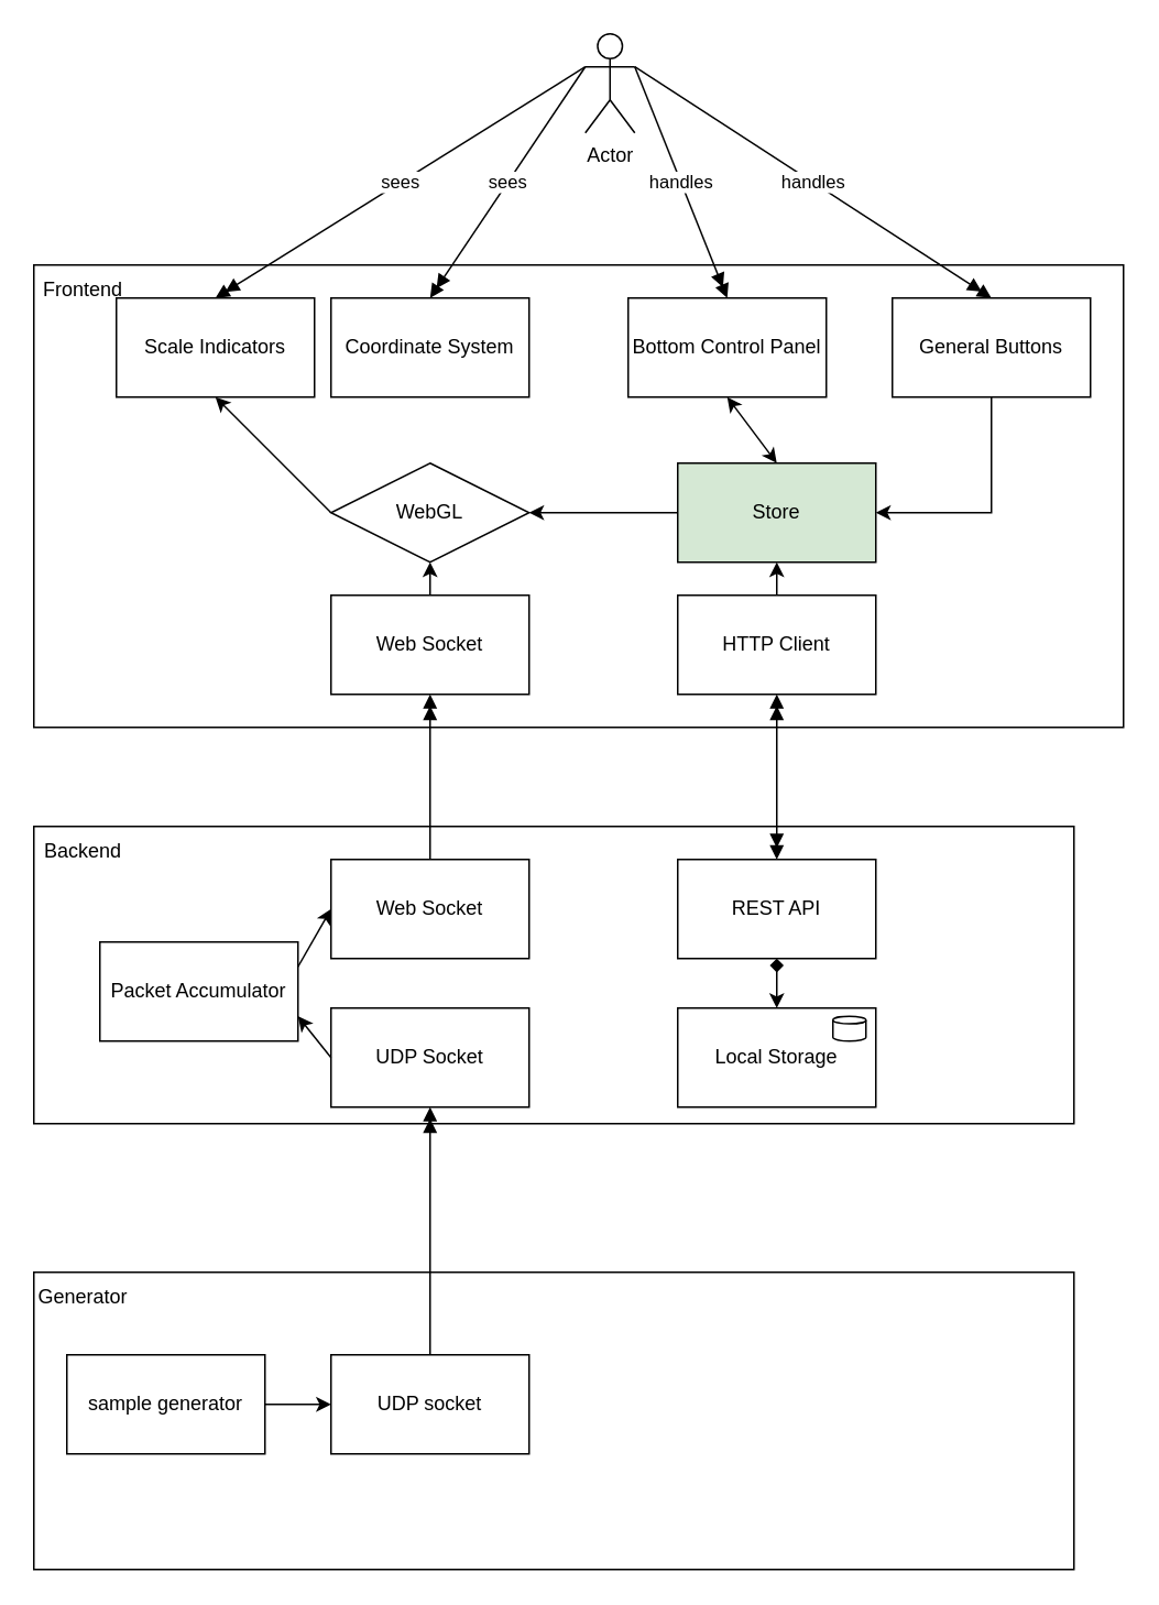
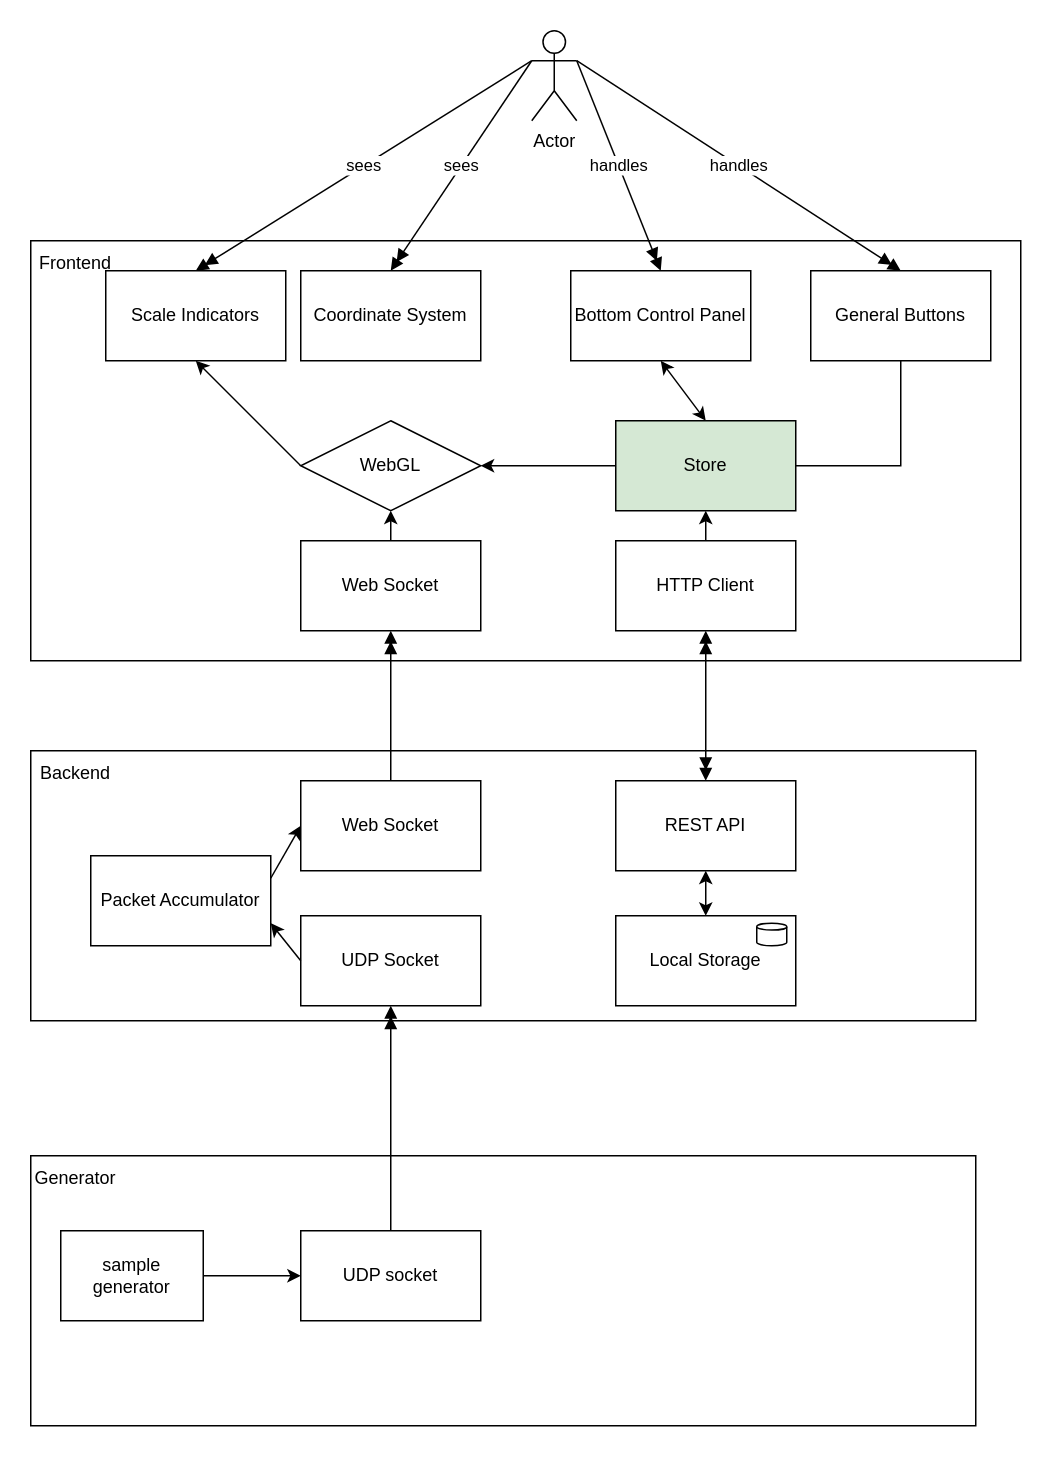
- <mxCell id="38" value="" style="endArrow=classic;html=1;rounded=0;entryX=1;entryY=0.5;entryDx=0;entryDy=0;exitX=0.5;exitY=1;exitDx=0;exitDy=0;" edge="1" parent="1" source="35" target="16"><mxGeometry width="50" height="50" relative="1" as="geometry"><mxPoint x="270" y="290" as="sourcePoint" /><mxPoint x="270" y="250" as="targetPoint" /><Array as="points"><mxPoint x="600" y="310" /></Array></mxGeometry></mxCell>
+ <mxCell id="38" value="" style="endArrow=none;html=1;rounded=0;entryX=1;entryY=0.5;entryDx=0;entryDy=0;exitX=0.5;exitY=1;exitDx=0;exitDy=0;" edge="1" parent="1" source="35" target="16"><mxGeometry width="50" height="50" relative="1" as="geometry"><mxPoint x="270" y="290" as="sourcePoint" /><mxPoint x="270" y="250" as="targetPoint" /><Array as="points"><mxPoint x="600" y="310" /></Array></mxGeometry></mxCell>
- <mxCell id="22" value="" style="endArrow=diamond;html=1;rounded=0;entryX=0.5;entryY=1;entryDx=0;entryDy=0;exitX=0.5;exitY=0;exitDx=0;exitDy=0;startArrow=classic;startFill=1;" edge="1" parent="1" source="14" target="13"><mxGeometry width="50" height="50" relative="1" as="geometry"><mxPoint x="300" y="400" as="sourcePoint" /><mxPoint x="300" y="380" as="targetPoint" /></mxGeometry></mxCell>
+ <mxCell id="22" value="" style="endArrow=classic;html=1;rounded=0;entryX=0.5;entryY=1;entryDx=0;entryDy=0;exitX=0.5;exitY=0;exitDx=0;exitDy=0;startArrow=classic;startFill=1;" edge="1" parent="1" source="14" target="13"><mxGeometry width="50" height="50" relative="1" as="geometry"><mxPoint x="300" y="400" as="sourcePoint" /><mxPoint x="300" y="380" as="targetPoint" /></mxGeometry></mxCell>
- <mxCell id="9" value="sample generator" style="rounded=0;whiteSpace=wrap;html=1;" vertex="1" parent="1"><mxGeometry x="40" y="820" width="120" height="60" as="geometry" /></mxCell>
+ <mxCell id="9" value="sample generator" style="rounded=0;whiteSpace=wrap;html=1;" vertex="1" parent="1"><mxGeometry x="40" y="820" width="95" height="60" as="geometry" /></mxCell>
